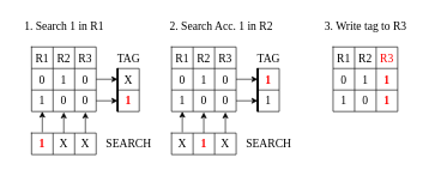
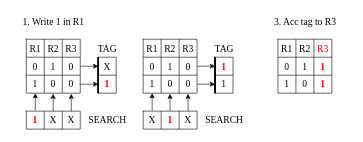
- <mxCell id="107" value="1. Search 1 in R1" style="text;html=1;align=center;verticalAlign=middle;resizable=0;points=[];autosize=1;strokeColor=none;fillColor=none;fontSize=16;fontFamily=Times New Roman;fontColor=default;" vertex="1" parent="1"><mxGeometry x="20.5" y="20" width="135" height="30" as="geometry" /></mxCell>
+ <mxCell id="107" value="1. Write 1 in R1" style="text;html=1;align=center;verticalAlign=middle;resizable=0;points=[];autosize=1;strokeColor=none;fillColor=none;fontSize=16;fontFamily=Times New Roman;fontColor=default;" vertex="1" parent="1"><mxGeometry x="20.5" y="20" width="135" height="30" as="geometry" /></mxCell>
- <mxCell id="108" value="2. Search Acc. 1 in R2" style="text;html=1;align=center;verticalAlign=middle;resizable=0;points=[];autosize=1;strokeColor=none;fillColor=none;fontSize=16;fontFamily=Times New Roman;fontColor=default;" vertex="1" parent="1"><mxGeometry x="217" y="20" width="180" height="30" as="geometry" /></mxCell>
- <mxCell id="109" value="3. Write tag to R3" style="text;html=1;align=center;verticalAlign=middle;resizable=0;points=[];autosize=1;strokeColor=none;fillColor=none;fontSize=16;fontFamily=Times New Roman;fontColor=default;" vertex="1" parent="1"><mxGeometry x="433" y="20" width="150" height="30" as="geometry" /></mxCell>
+ <mxCell id="109" value="3. Acc tag to R3" style="text;html=1;align=center;verticalAlign=middle;resizable=0;points=[];autosize=1;strokeColor=none;fillColor=none;fontSize=16;fontFamily=Times New Roman;fontColor=default;" vertex="1" parent="1"><mxGeometry x="433" y="20" width="150" height="30" as="geometry" /></mxCell>
